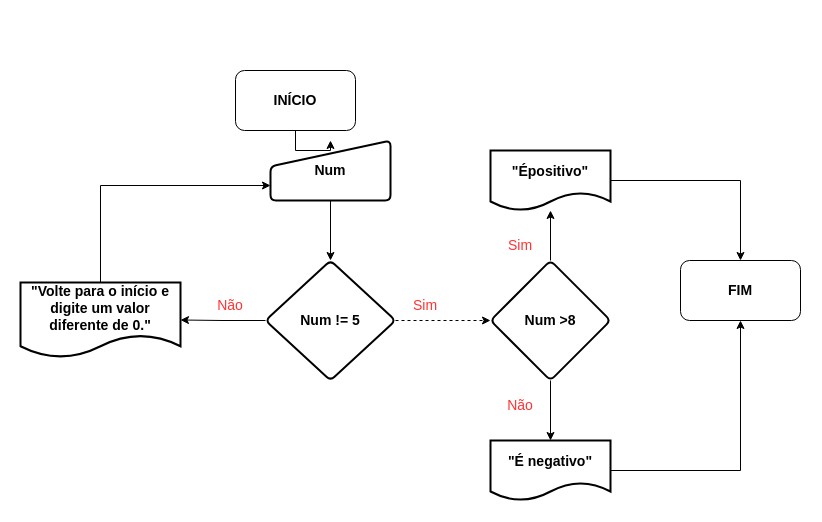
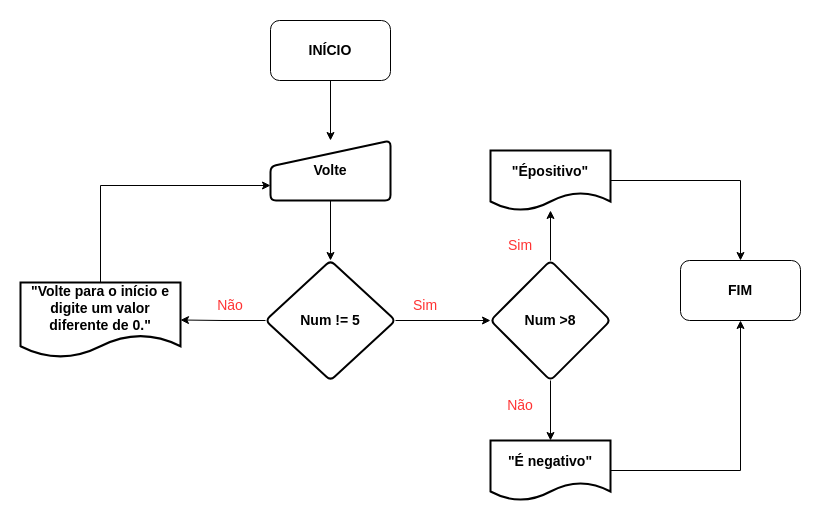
- <mxCell id="3" value="&lt;b&gt;&lt;font style=&quot;font-size: 14px;&quot;&gt;INÍCIO&lt;/font&gt;&lt;/b&gt;" style="rounded=1;whiteSpace=wrap;html=1;" vertex="1" parent="1"><mxGeometry x="235" y="70" width="120" height="60" as="geometry" /></mxCell>
+ <mxCell id="3" value="&lt;b&gt;&lt;font style=&quot;font-size: 14px;&quot;&gt;INÍCIO&lt;/font&gt;&lt;/b&gt;" style="rounded=1;whiteSpace=wrap;html=1;" vertex="1" parent="1"><mxGeometry x="270" y="20" width="120" height="60" as="geometry" /></mxCell>
- <mxCell id="5" value="&lt;b&gt;&lt;font style=&quot;font-size: 14px;&quot;&gt;Num&lt;/font&gt;&lt;/b&gt;" style="html=1;strokeWidth=2;shape=manualInput;whiteSpace=wrap;rounded=1;size=26;arcSize=11;" vertex="1" parent="1"><mxGeometry x="270" y="140" width="120" height="60" as="geometry" /></mxCell>
+ <mxCell id="5" value="&lt;b&gt;&lt;font style=&quot;font-size: 14px;&quot;&gt;Volte&lt;/font&gt;&lt;/b&gt;" style="html=1;strokeWidth=2;shape=manualInput;whiteSpace=wrap;rounded=1;size=26;arcSize=11;" vertex="1" parent="1"><mxGeometry x="270" y="140" width="120" height="60" as="geometry" /></mxCell>
- <mxCell id="7" value="" style="edgeStyle=orthogonalEdgeStyle;rounded=0;orthogonalLoop=1;jettySize=auto;html=1;dashed=1;" edge="1" parent="1" source="9" target="12"><mxGeometry relative="1" as="geometry" /></mxCell>
+ <mxCell id="7" value="" style="edgeStyle=orthogonalEdgeStyle;rounded=0;orthogonalLoop=1;jettySize=auto;html=1;" edge="1" parent="1" source="9" target="12"><mxGeometry relative="1" as="geometry" /></mxCell>
